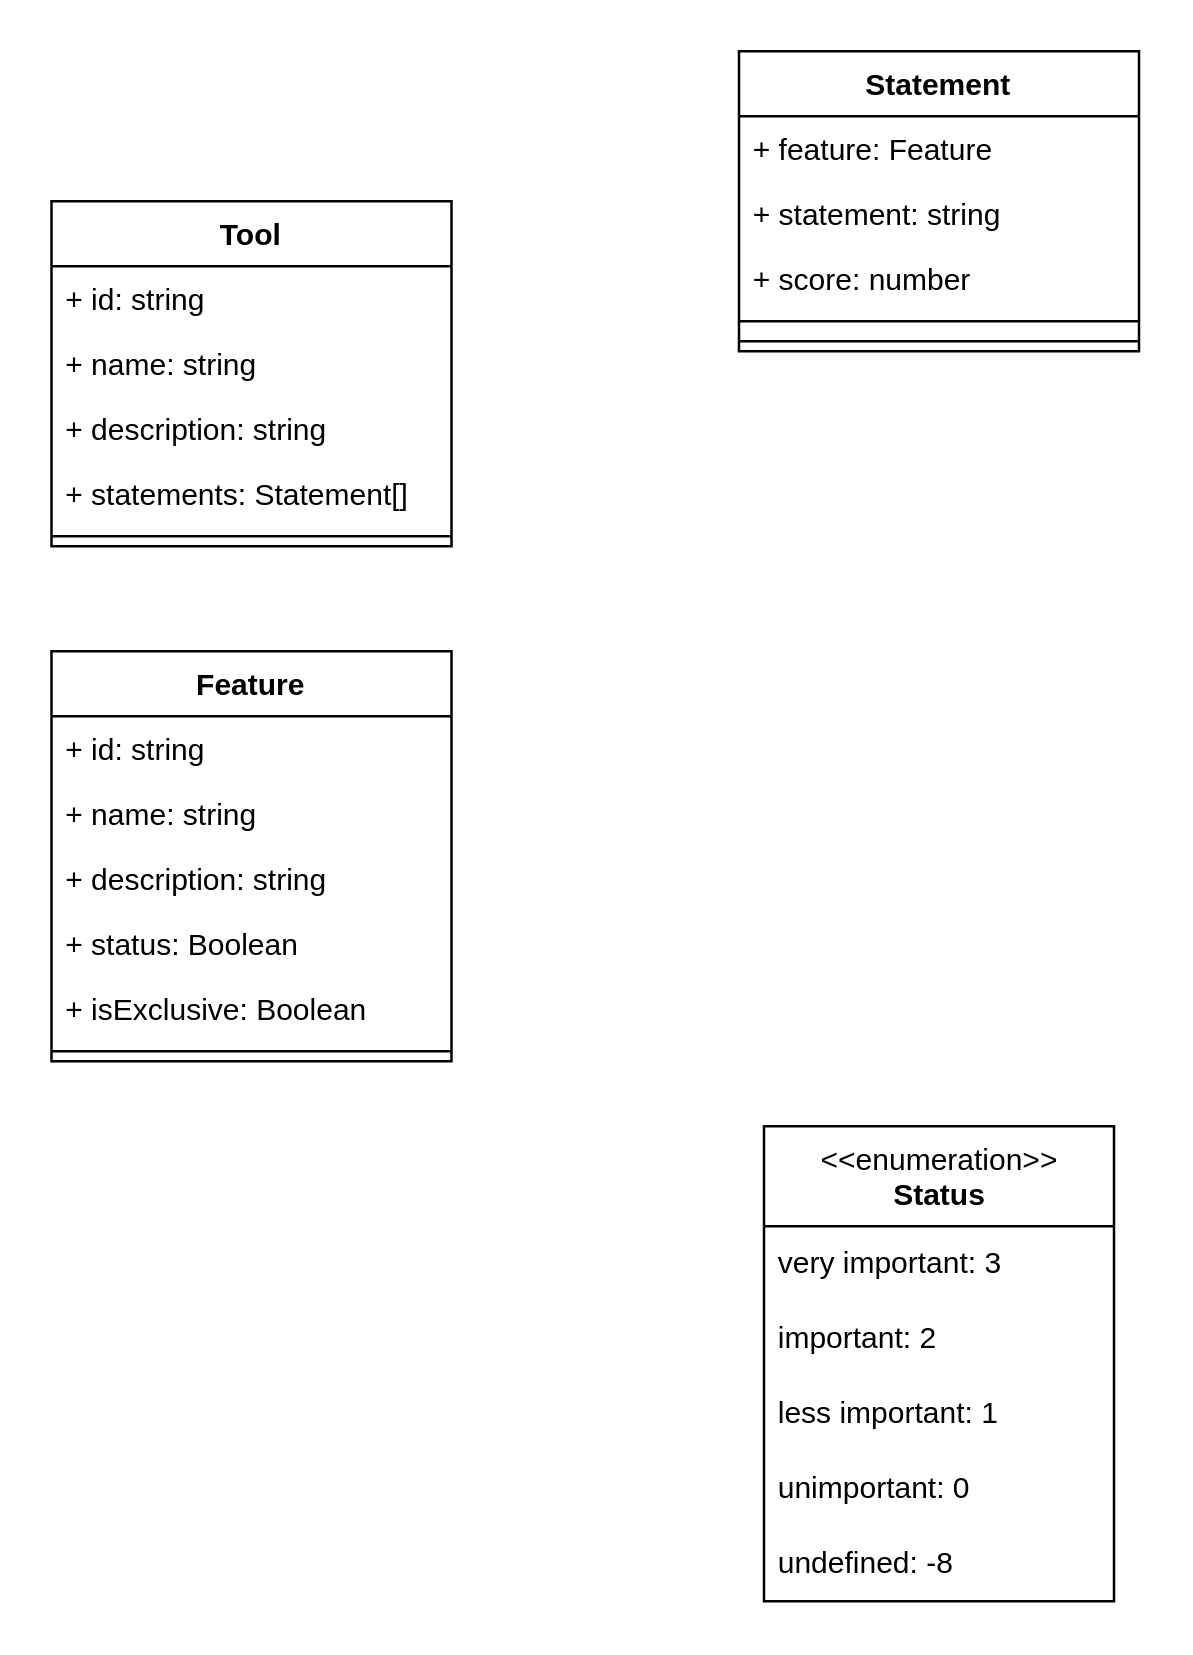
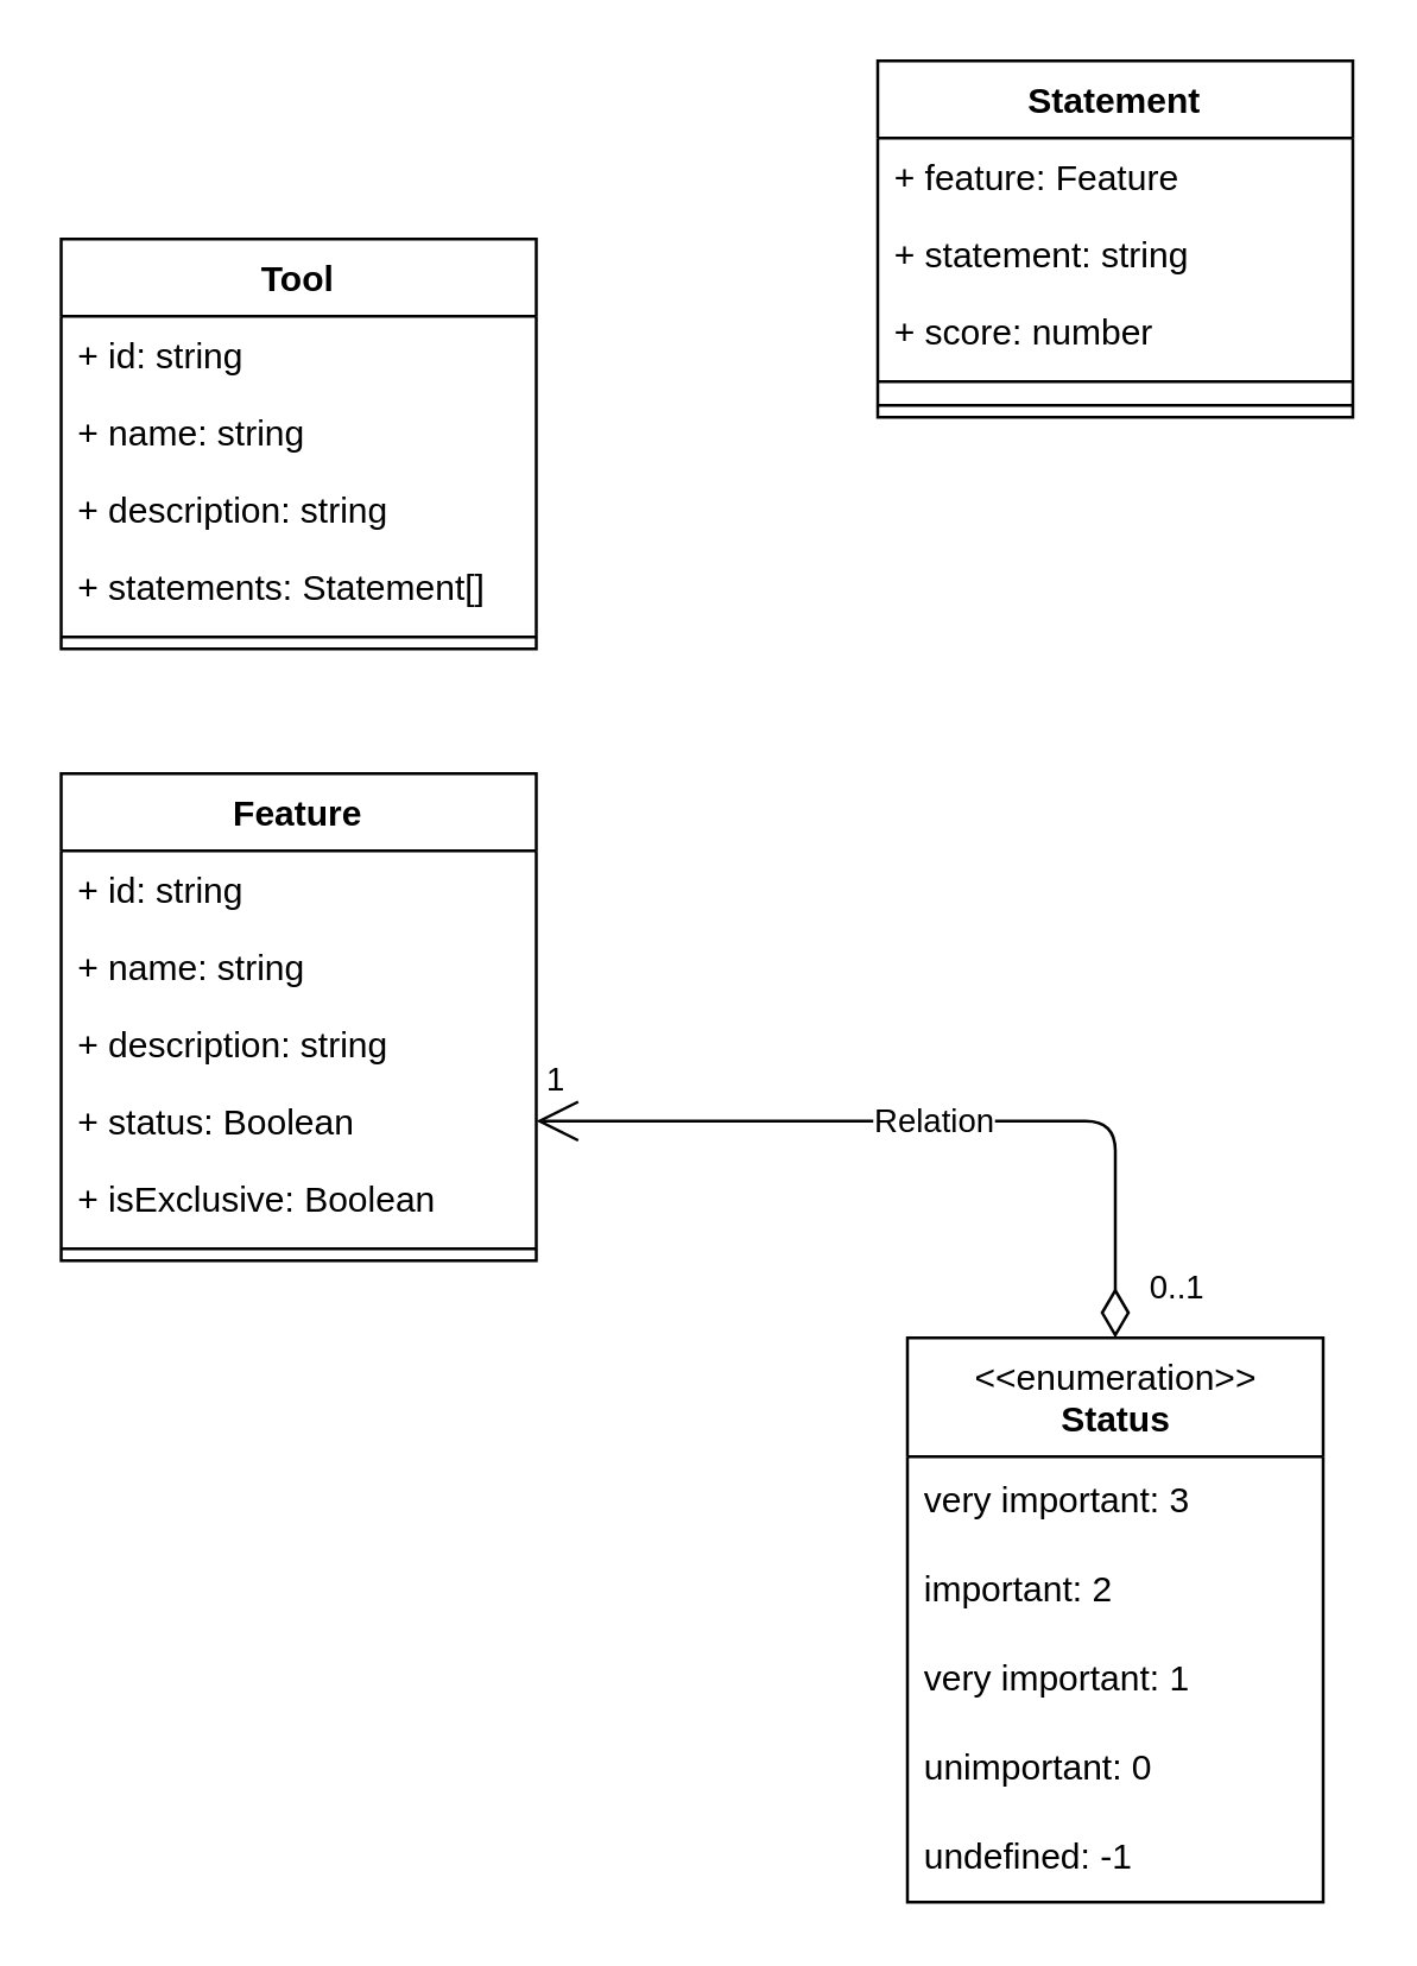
+ <mxCell id="27" value="Relation" style="endArrow=open;html=1;endSize=12;startArrow=diamondThin;startSize=14;startFill=0;edgeStyle=orthogonalEdgeStyle;exitX=0.5;exitY=0;exitDx=0;exitDy=0;" edge="1" parent="1" source="21" target="12"><mxGeometry relative="1" as="geometry"><mxPoint x="330" y="310" as="sourcePoint" /><mxPoint x="190" y="510" as="targetPoint" /></mxGeometry></mxCell>
+ <mxCell id="28" value="0..1" style="edgeLabel;resizable=0;html=1;align=left;verticalAlign=top;" connectable="0" vertex="1" parent="27"><mxGeometry x="-1" relative="1" as="geometry"><mxPoint x="10" y="-30" as="offset" /></mxGeometry></mxCell>
+ <mxCell id="29" value="1" style="edgeLabel;resizable=0;html=1;align=right;verticalAlign=top;" connectable="0" vertex="1" parent="27"><mxGeometry x="1" relative="1" as="geometry"><mxPoint x="10" y="-27" as="offset" /></mxGeometry></mxCell>
- <mxCell id="24" value="less important: 1" style="text;html=1;strokeColor=none;fillColor=none;align=left;verticalAlign=middle;spacingLeft=4;spacingRight=4;overflow=hidden;rotatable=0;points=[[0,0.5],[1,0.5]];portConstraint=eastwest;" vertex="1" parent="21"><mxGeometry y="100" width="140" height="30" as="geometry" /></mxCell>
+ <mxCell id="24" value="very important: 1" style="text;html=1;strokeColor=none;fillColor=none;align=left;verticalAlign=middle;spacingLeft=4;spacingRight=4;overflow=hidden;rotatable=0;points=[[0,0.5],[1,0.5]];portConstraint=eastwest;" vertex="1" parent="21"><mxGeometry y="100" width="140" height="30" as="geometry" /></mxCell>
- <mxCell id="26" value="undefined: -8" style="text;html=1;strokeColor=none;fillColor=none;align=left;verticalAlign=middle;spacingLeft=4;spacingRight=4;overflow=hidden;rotatable=0;points=[[0,0.5],[1,0.5]];portConstraint=eastwest;" vertex="1" parent="21"><mxGeometry y="160" width="140" height="30" as="geometry" /></mxCell>
+ <mxCell id="26" value="undefined: -1" style="text;html=1;strokeColor=none;fillColor=none;align=left;verticalAlign=middle;spacingLeft=4;spacingRight=4;overflow=hidden;rotatable=0;points=[[0,0.5],[1,0.5]];portConstraint=eastwest;" vertex="1" parent="21"><mxGeometry y="160" width="140" height="30" as="geometry" /></mxCell>
